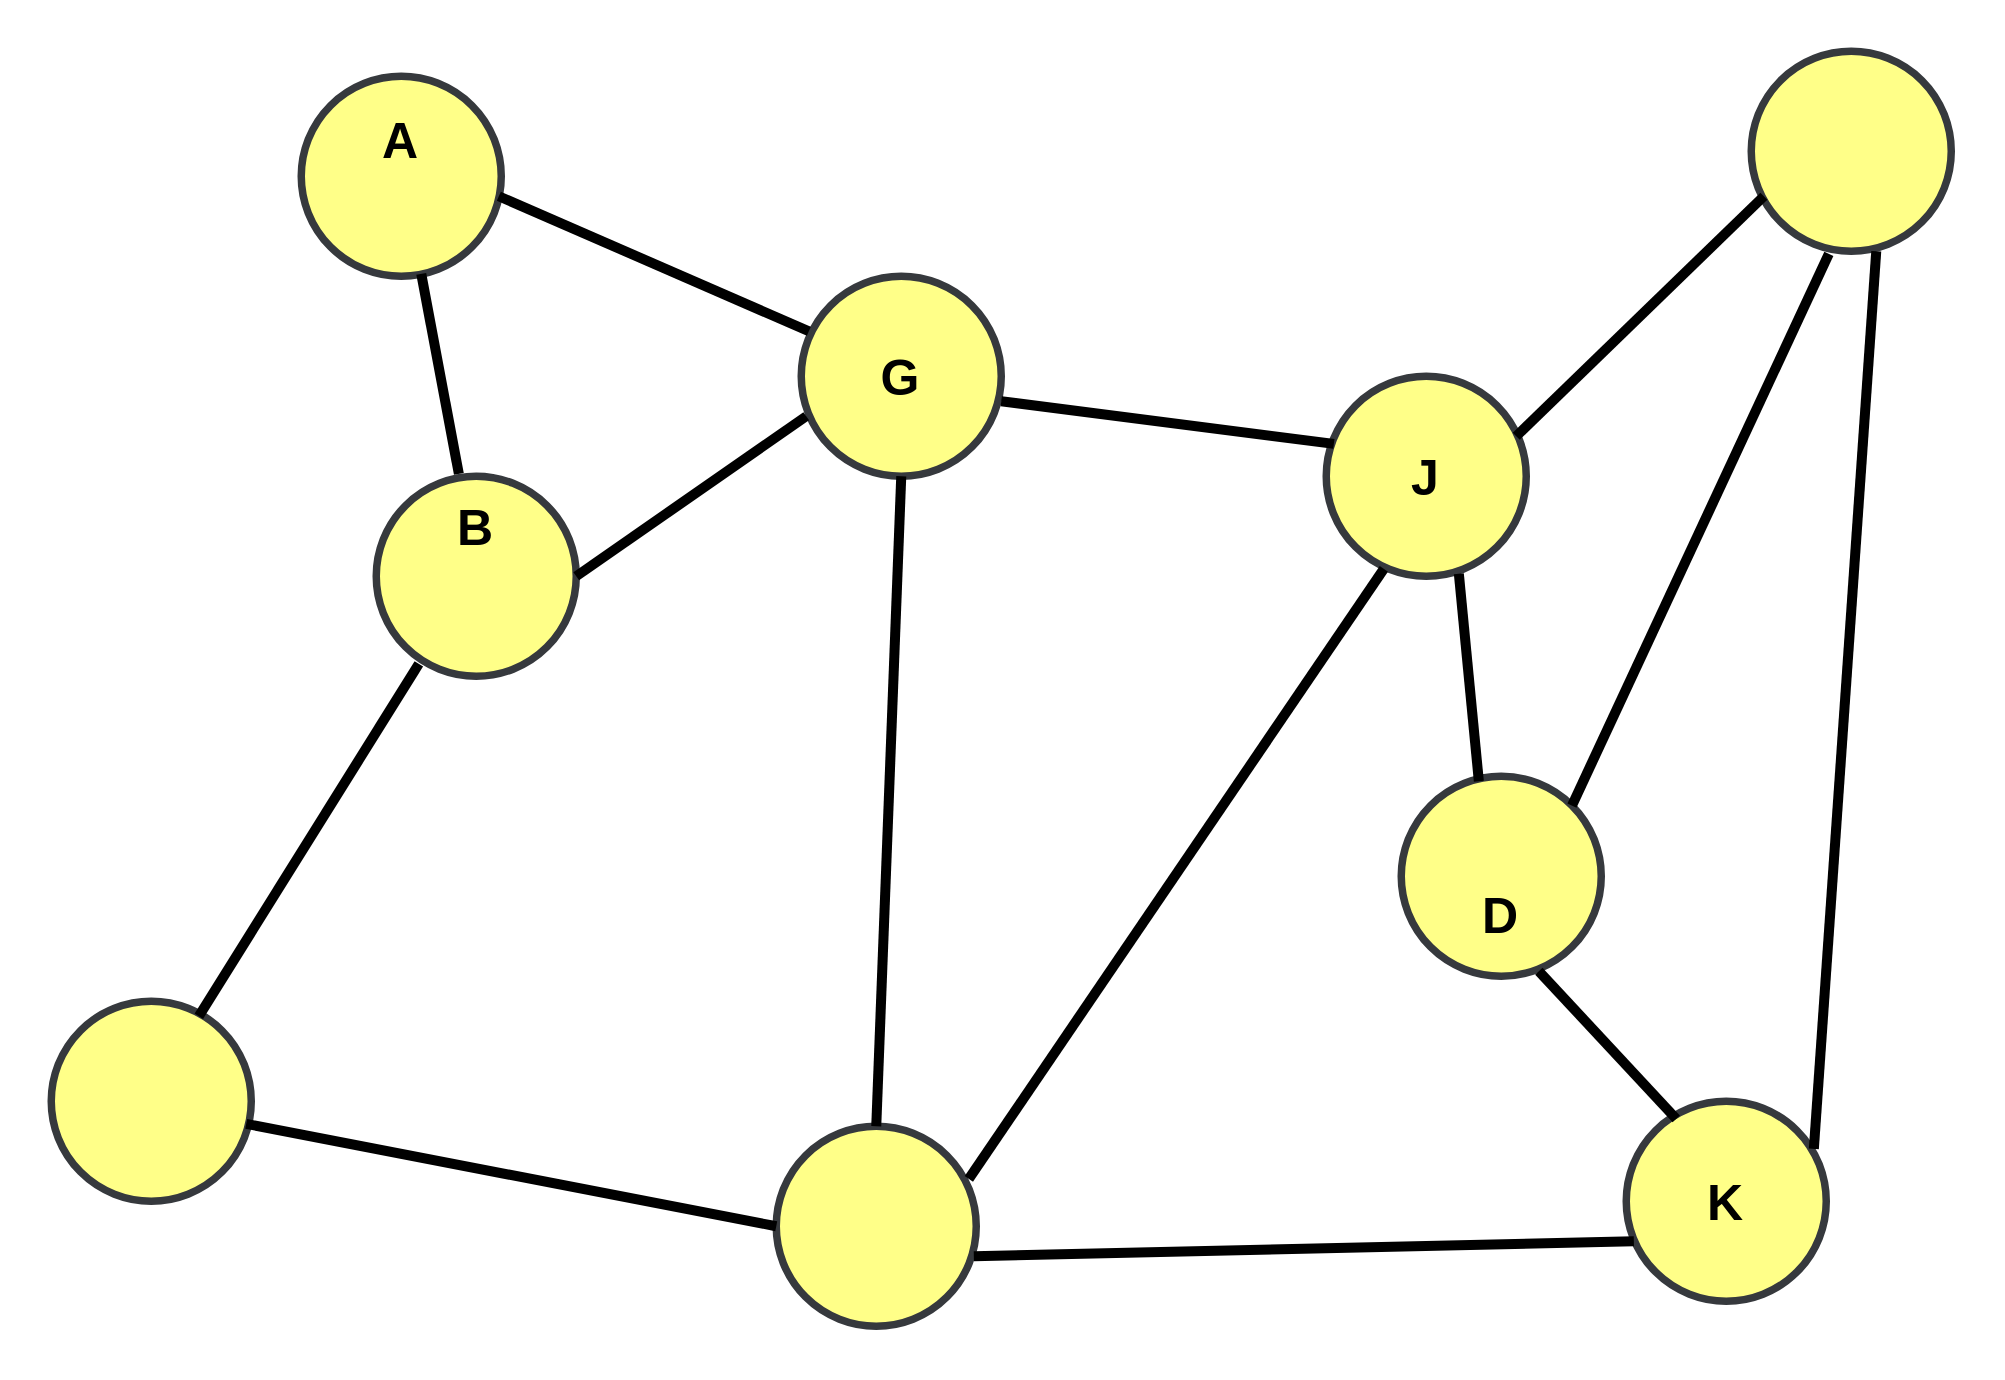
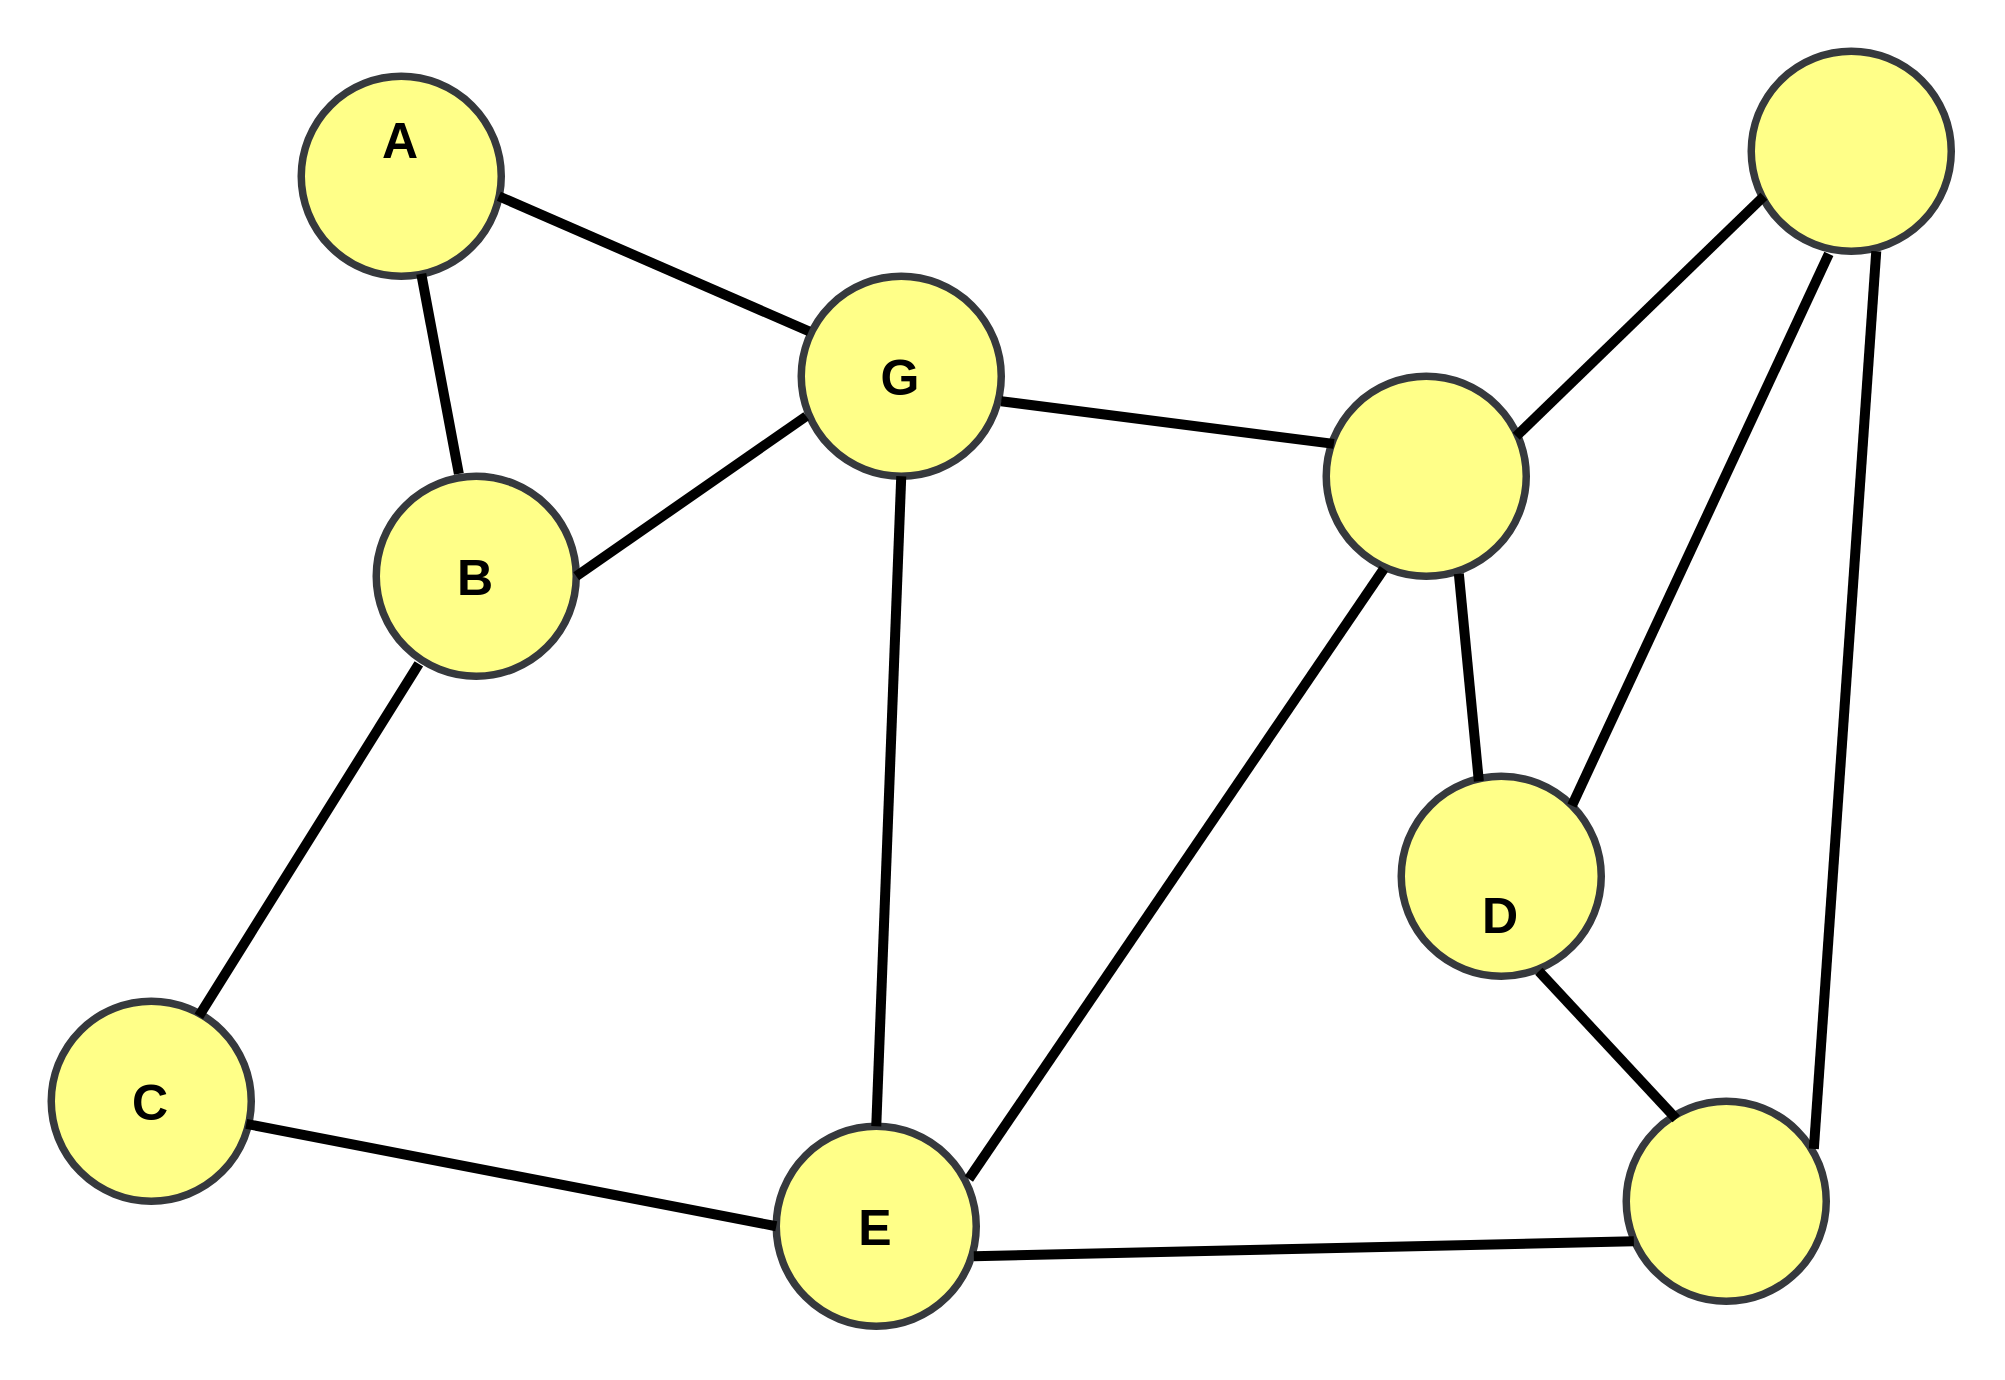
- <mxCell id="21" value="J" style="text;html=1;align=center;verticalAlign=middle;whiteSpace=wrap;rounded=0;fontSize=20;fontStyle=1" vertex="1" parent="19"><mxGeometry x="10" y="25" width="60" height="30" as="geometry" /></mxCell>
- <mxCell id="7" value="B" style="text;html=1;align=center;verticalAlign=middle;whiteSpace=wrap;rounded=0;fontSize=20;fontStyle=1" vertex="1" parent="5"><mxGeometry x="10" y="5" width="60" height="30" as="geometry" /></mxCell>
+ <mxCell id="7" value="B" style="text;html=1;align=center;verticalAlign=middle;whiteSpace=wrap;rounded=0;fontSize=20;fontStyle=1" vertex="1" parent="5"><mxGeometry x="10" y="25" width="60" height="30" as="geometry" /></mxCell>
+ <mxCell id="24" value="C" style="text;html=1;align=center;verticalAlign=middle;whiteSpace=wrap;rounded=0;fontSize=20;fontStyle=1" vertex="1" parent="22"><mxGeometry x="10" y="25" width="60" height="30" as="geometry" /></mxCell>
- <mxCell id="27" value="K" style="text;html=1;align=center;verticalAlign=middle;whiteSpace=wrap;rounded=0;fontSize=20;fontStyle=1" vertex="1" parent="25"><mxGeometry x="10" y="25" width="60" height="30" as="geometry" /></mxCell>
+ <mxCell id="16" value="E" style="text;html=1;align=center;verticalAlign=middle;whiteSpace=wrap;rounded=0;fontSize=20;fontStyle=1" vertex="1" parent="14"><mxGeometry x="10" y="25" width="60" height="30" as="geometry" /></mxCell>
